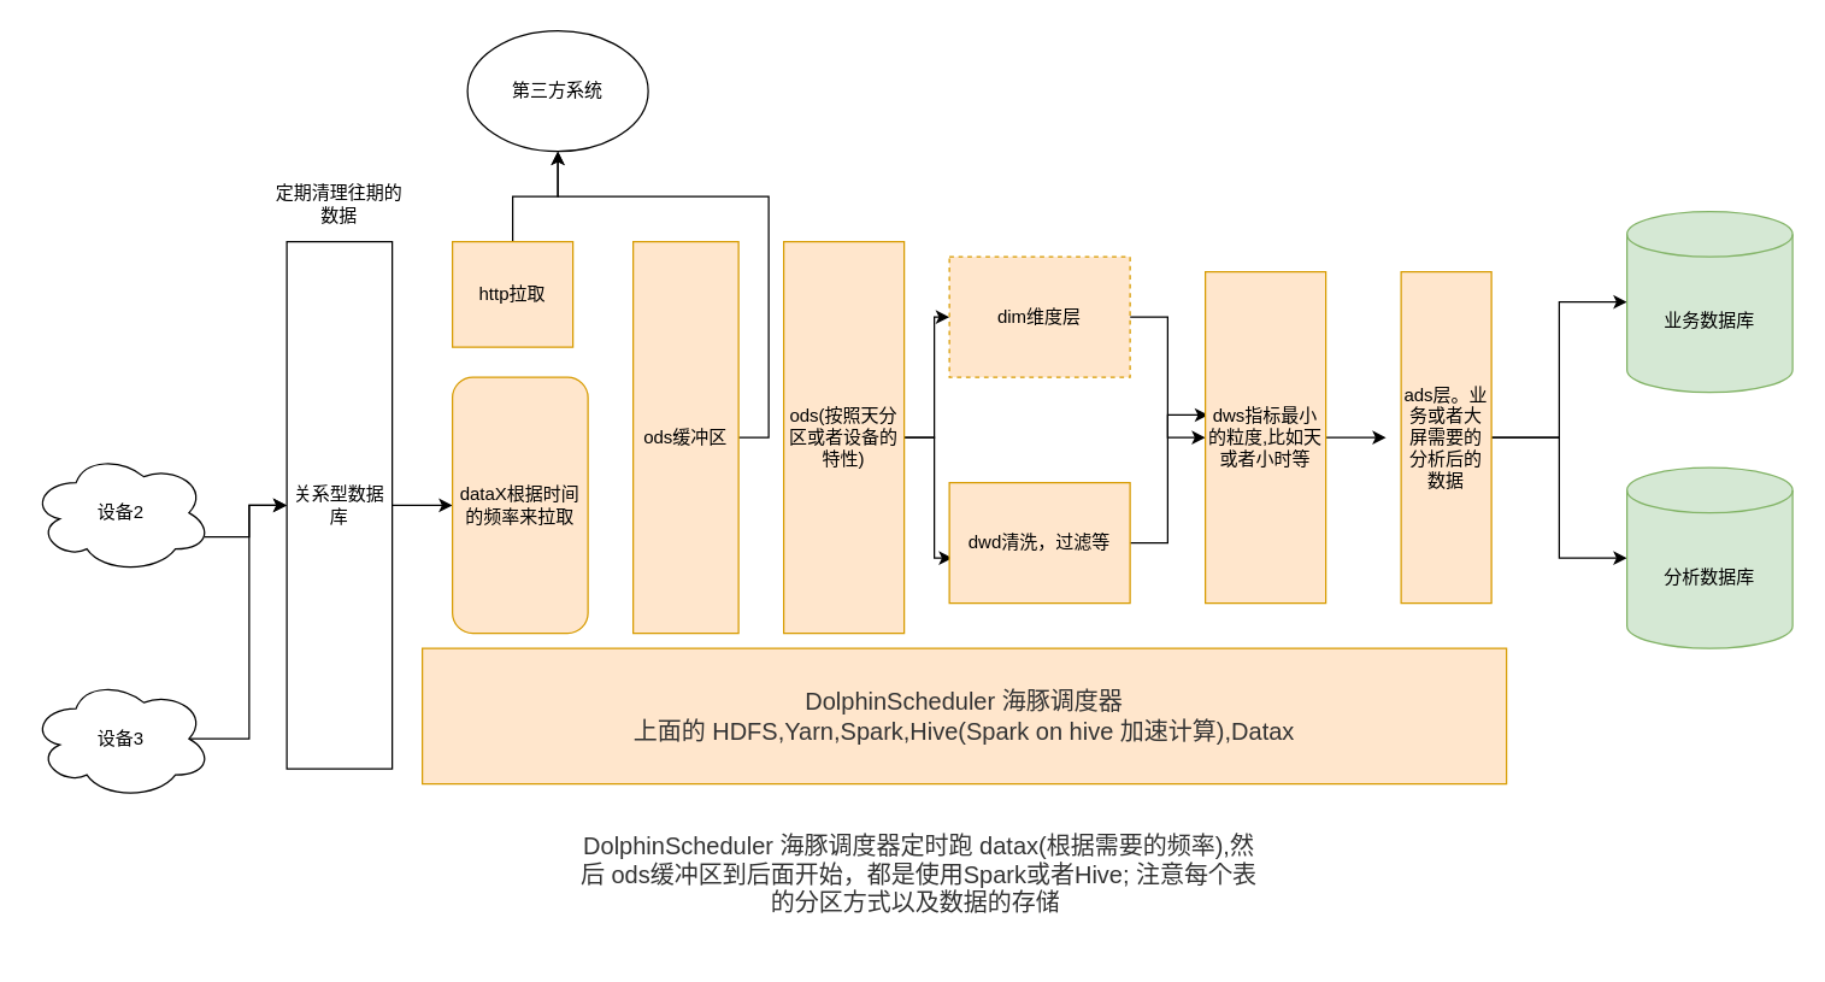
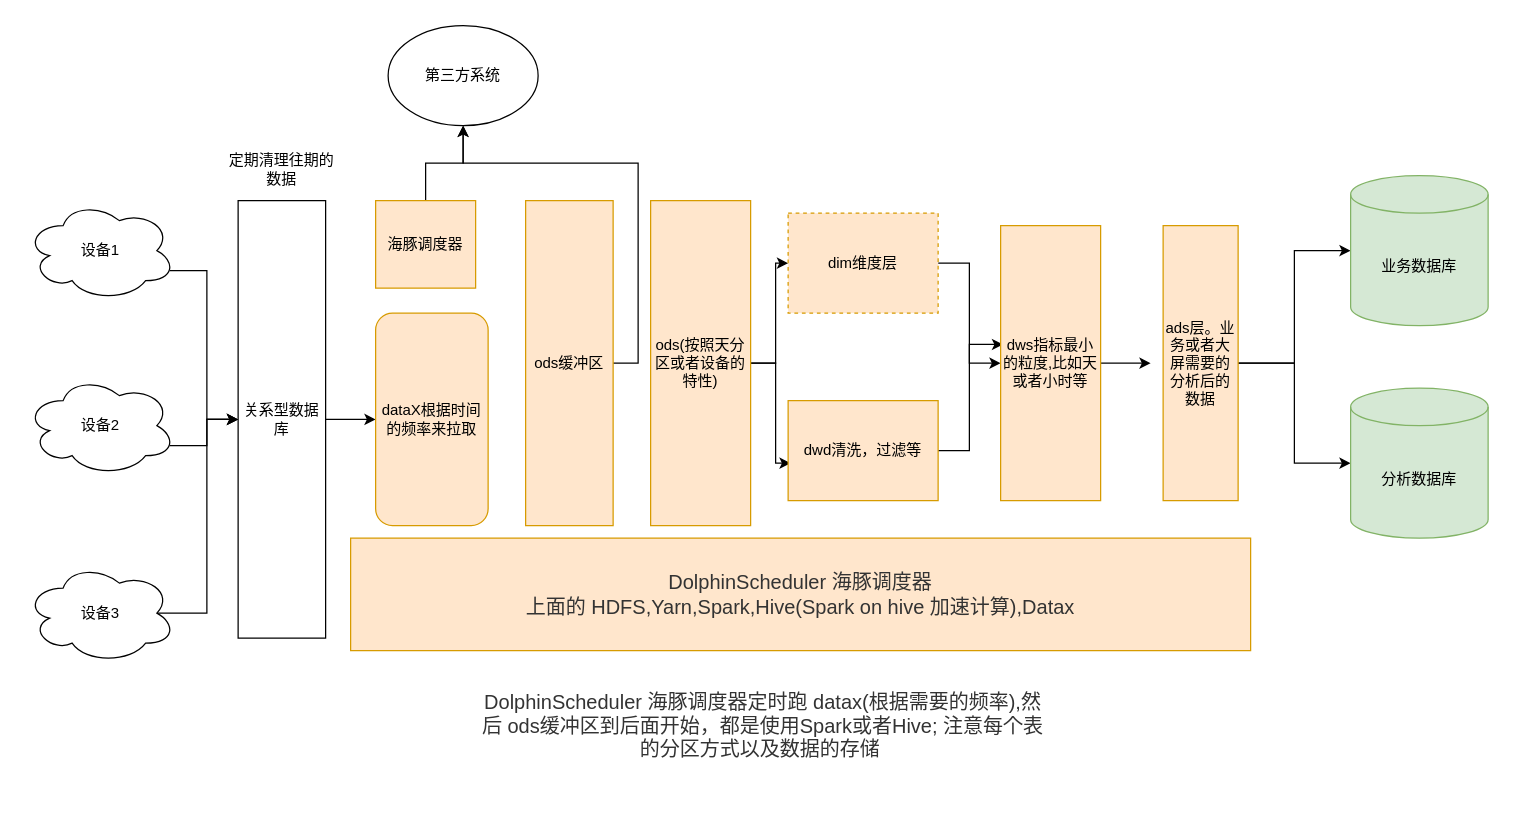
- <mxCell id="14" value="http拉取" style="rounded=0;whiteSpace=wrap;html=1;fillColor=#ffe6cc;strokeColor=#d79b00;" vertex="1" parent="1"><mxGeometry x="300" y="160" width="80" height="70" as="geometry" /></mxCell>
+ <mxCell id="14" value="海豚调度器" style="rounded=0;whiteSpace=wrap;html=1;fillColor=#ffe6cc;strokeColor=#d79b00;" vertex="1" parent="1"><mxGeometry x="300" y="160" width="80" height="70" as="geometry" /></mxCell>
+ <mxCell id="3" value="设备1" style="ellipse;shape=cloud;whiteSpace=wrap;html=1;" vertex="1" parent="1"><mxGeometry y="160" width="120" height="80" as="geometry" x="20" /></mxCell>
+ <mxCell id="2" style="edgeStyle=orthogonalEdgeStyle;rounded=0;orthogonalLoop=1;jettySize=auto;html=1;exitX=0.96;exitY=0.7;exitDx=0;exitDy=0;exitPerimeter=0;" edge="1" parent="1" source="3" target="9"><mxGeometry relative="1" as="geometry" /></mxCell>
